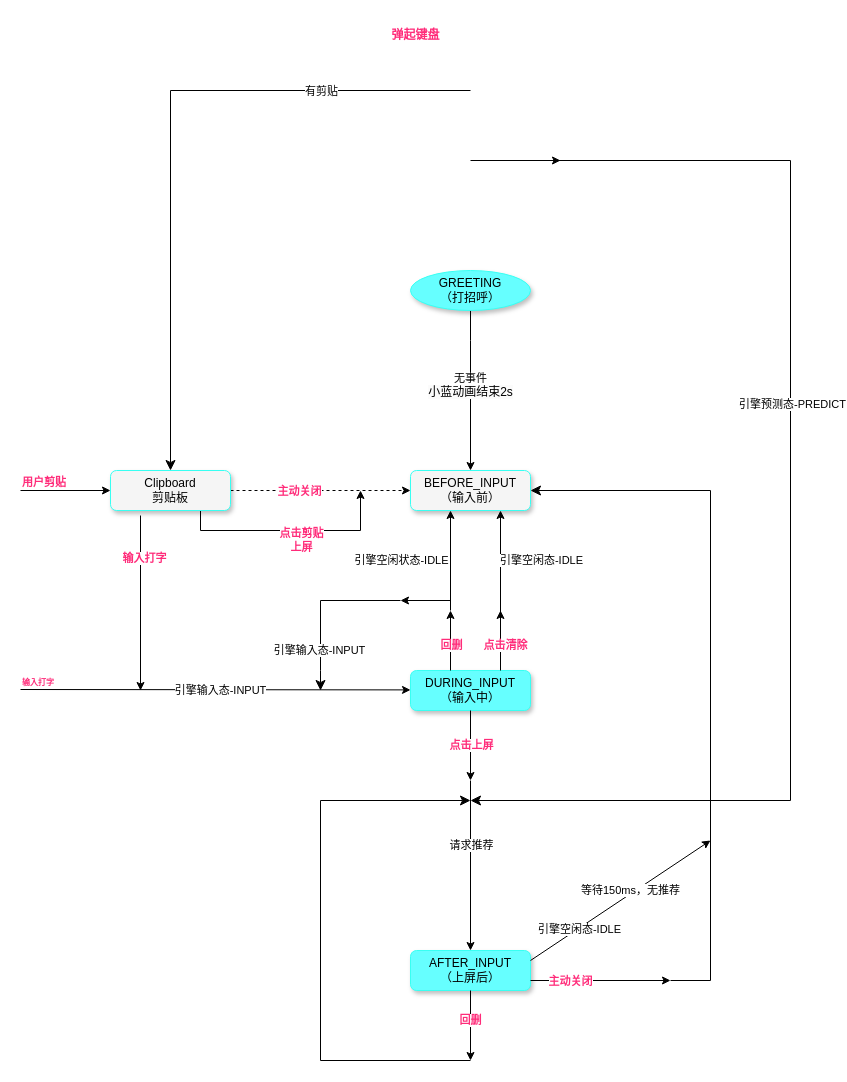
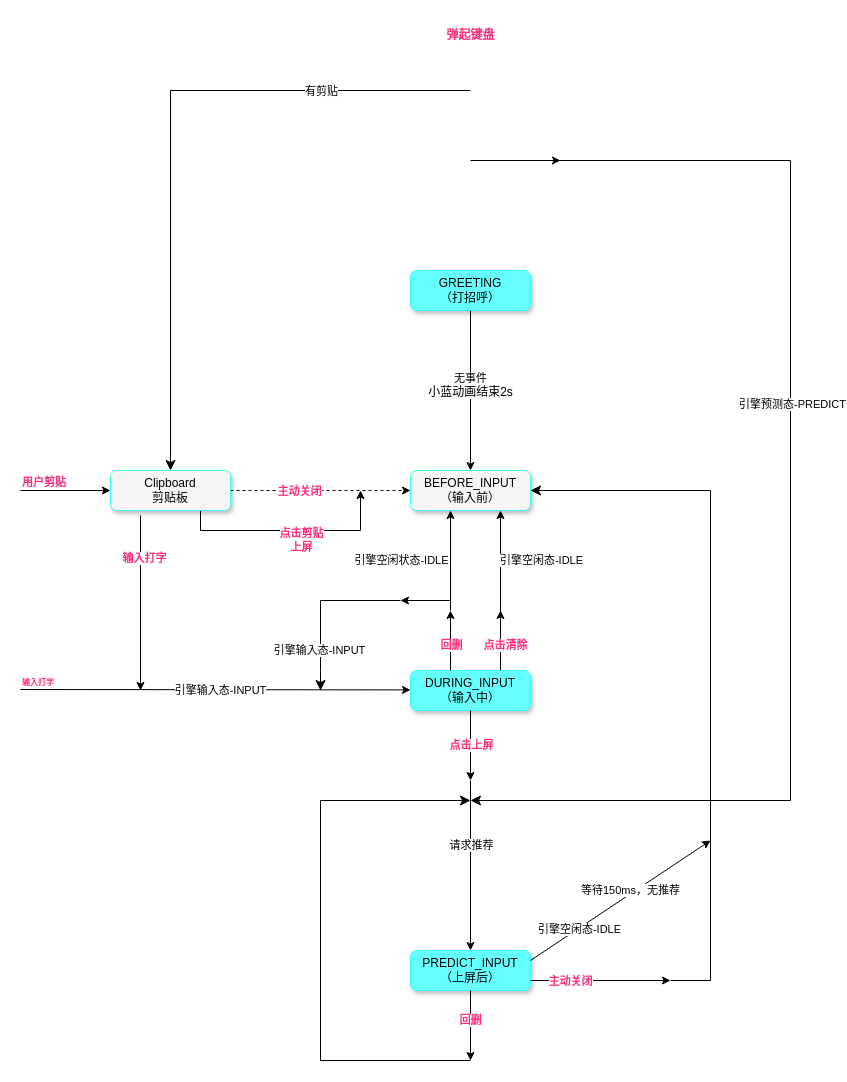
- <mxCell id="42" value="&lt;b&gt;&lt;font color=&quot;#ff2b79&quot;&gt;弹起键盘&lt;/font&gt;&lt;/b&gt;" style="text;html=1;align=center;verticalAlign=middle;resizable=0;points=[];autosize=1;strokeColor=none;fillColor=none;" vertex="1" parent="1"><mxGeometry x="380" y="20" width="70" height="30" as="geometry" /></mxCell>
+ <mxCell id="42" value="&lt;b&gt;&lt;font color=&quot;#ff2b79&quot;&gt;弹起键盘&lt;/font&gt;&lt;/b&gt;" style="text;html=1;align=center;verticalAlign=middle;resizable=0;points=[];autosize=1;strokeColor=none;fillColor=none;" vertex="1" parent="1"><mxGeometry x="435" y="20" width="70" height="30" as="geometry" /></mxCell>
- <mxCell id="4" value="GREETING&lt;br&gt;（打招呼）" style="ellipse;whiteSpace=wrap;html=1;fontSize=12;glass=0;strokeWidth=1;shadow=1;strokeColor=#38FFF2;fillColor=#66FFFF;" parent="1" vertex="1"><mxGeometry x="410" y="270" width="120" height="40" as="geometry" /></mxCell>
+ <mxCell id="4" value="GREETING&lt;br&gt;（打招呼）" style="rounded=1;whiteSpace=wrap;html=1;fontSize=12;glass=0;strokeWidth=1;shadow=1;strokeColor=#38FFF2;fillColor=#66FFFF;" parent="1" vertex="1"><mxGeometry x="410" y="270" width="120" height="40" as="geometry" /></mxCell>
- <mxCell id="7" value="AFTER_INPUT&lt;br&gt;（上屏后）" style="rounded=1;whiteSpace=wrap;html=1;fontSize=12;glass=0;strokeWidth=1;shadow=1;strokeColor=#38FFF2;fillColor=#66FFFF;" vertex="1" parent="1"><mxGeometry x="410" y="950" width="120" height="40" as="geometry" /></mxCell>
+ <mxCell id="7" value="PREDICT_INPUT&lt;br&gt;（上屏后）" style="rounded=1;whiteSpace=wrap;html=1;fontSize=12;glass=0;strokeWidth=1;shadow=1;strokeColor=#38FFF2;fillColor=#66FFFF;" vertex="1" parent="1"><mxGeometry x="410" y="950" width="120" height="40" as="geometry" /></mxCell>
